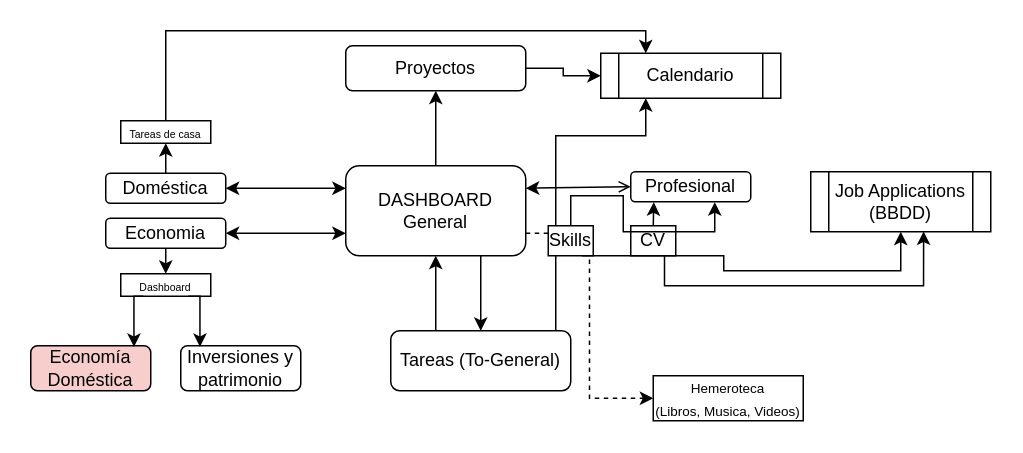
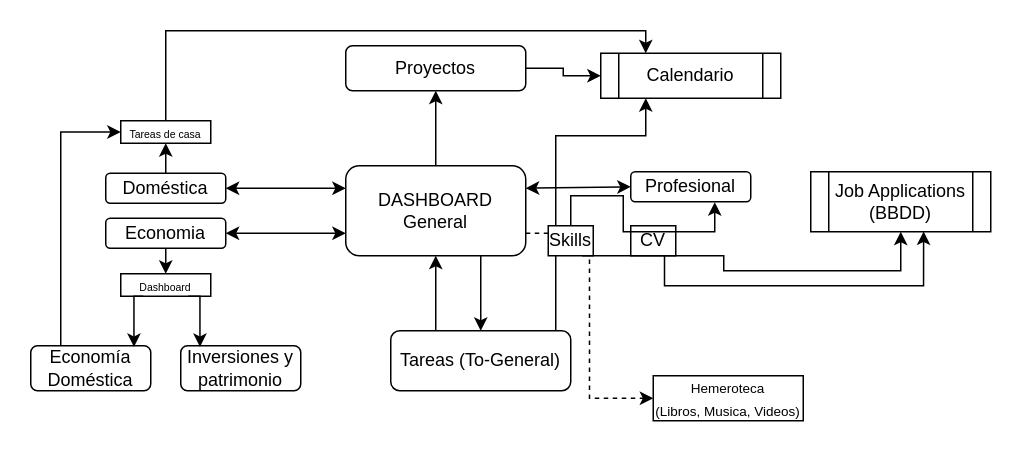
- <mxCell id="21" value="" style="endArrow=open;html=1;rounded=0;entryX=0;entryY=0.5;entryDx=0;entryDy=0;exitX=1;exitY=0.25;exitDx=0;exitDy=0;startArrow=classic;startFill=1;" edge="1" parent="1" source="6" target="13"><mxGeometry width="50" height="50" relative="1" as="geometry"><mxPoint x="410" y="170" as="sourcePoint" /><mxPoint x="460" y="120" as="targetPoint" /></mxGeometry></mxCell>
+ <mxCell id="21" value="" style="endArrow=classic;html=1;rounded=0;entryX=0;entryY=0.5;entryDx=0;entryDy=0;exitX=1;exitY=0.25;exitDx=0;exitDy=0;startArrow=classic;startFill=1;" edge="1" parent="1" source="6" target="13"><mxGeometry width="50" height="50" relative="1" as="geometry"><mxPoint x="410" y="170" as="sourcePoint" /><mxPoint x="460" y="120" as="targetPoint" /></mxGeometry></mxCell>
+ <mxCell id="31" style="edgeStyle=orthogonalEdgeStyle;rounded=0;orthogonalLoop=1;jettySize=auto;html=1;exitX=0.25;exitY=0;exitDx=0;exitDy=0;entryX=0;entryY=0.5;entryDx=0;entryDy=0;" edge="1" parent="1" source="32" target="29"><mxGeometry relative="1" as="geometry" /></mxCell>
- <mxCell id="19" style="edgeStyle=orthogonalEdgeStyle;rounded=0;orthogonalLoop=1;jettySize=auto;html=1;exitX=0.5;exitY=0;exitDx=0;exitDy=0;entryX=0.192;entryY=1.017;entryDx=0;entryDy=0;entryPerimeter=0;" edge="1" parent="1" source="14" target="13"><mxGeometry relative="1" as="geometry" /></mxCell>
- <mxCell id="32" value="Economía Doméstica" style="rounded=1;whiteSpace=wrap;html=1;fillColor=#f8cecc;" vertex="1" parent="1"><mxGeometry x="20" y="230" width="80" height="30" as="geometry" /></mxCell>
+ <mxCell id="32" value="Economía Doméstica" style="rounded=1;whiteSpace=wrap;html=1;" vertex="1" parent="1"><mxGeometry x="20" y="230" width="80" height="30" as="geometry" /></mxCell>
